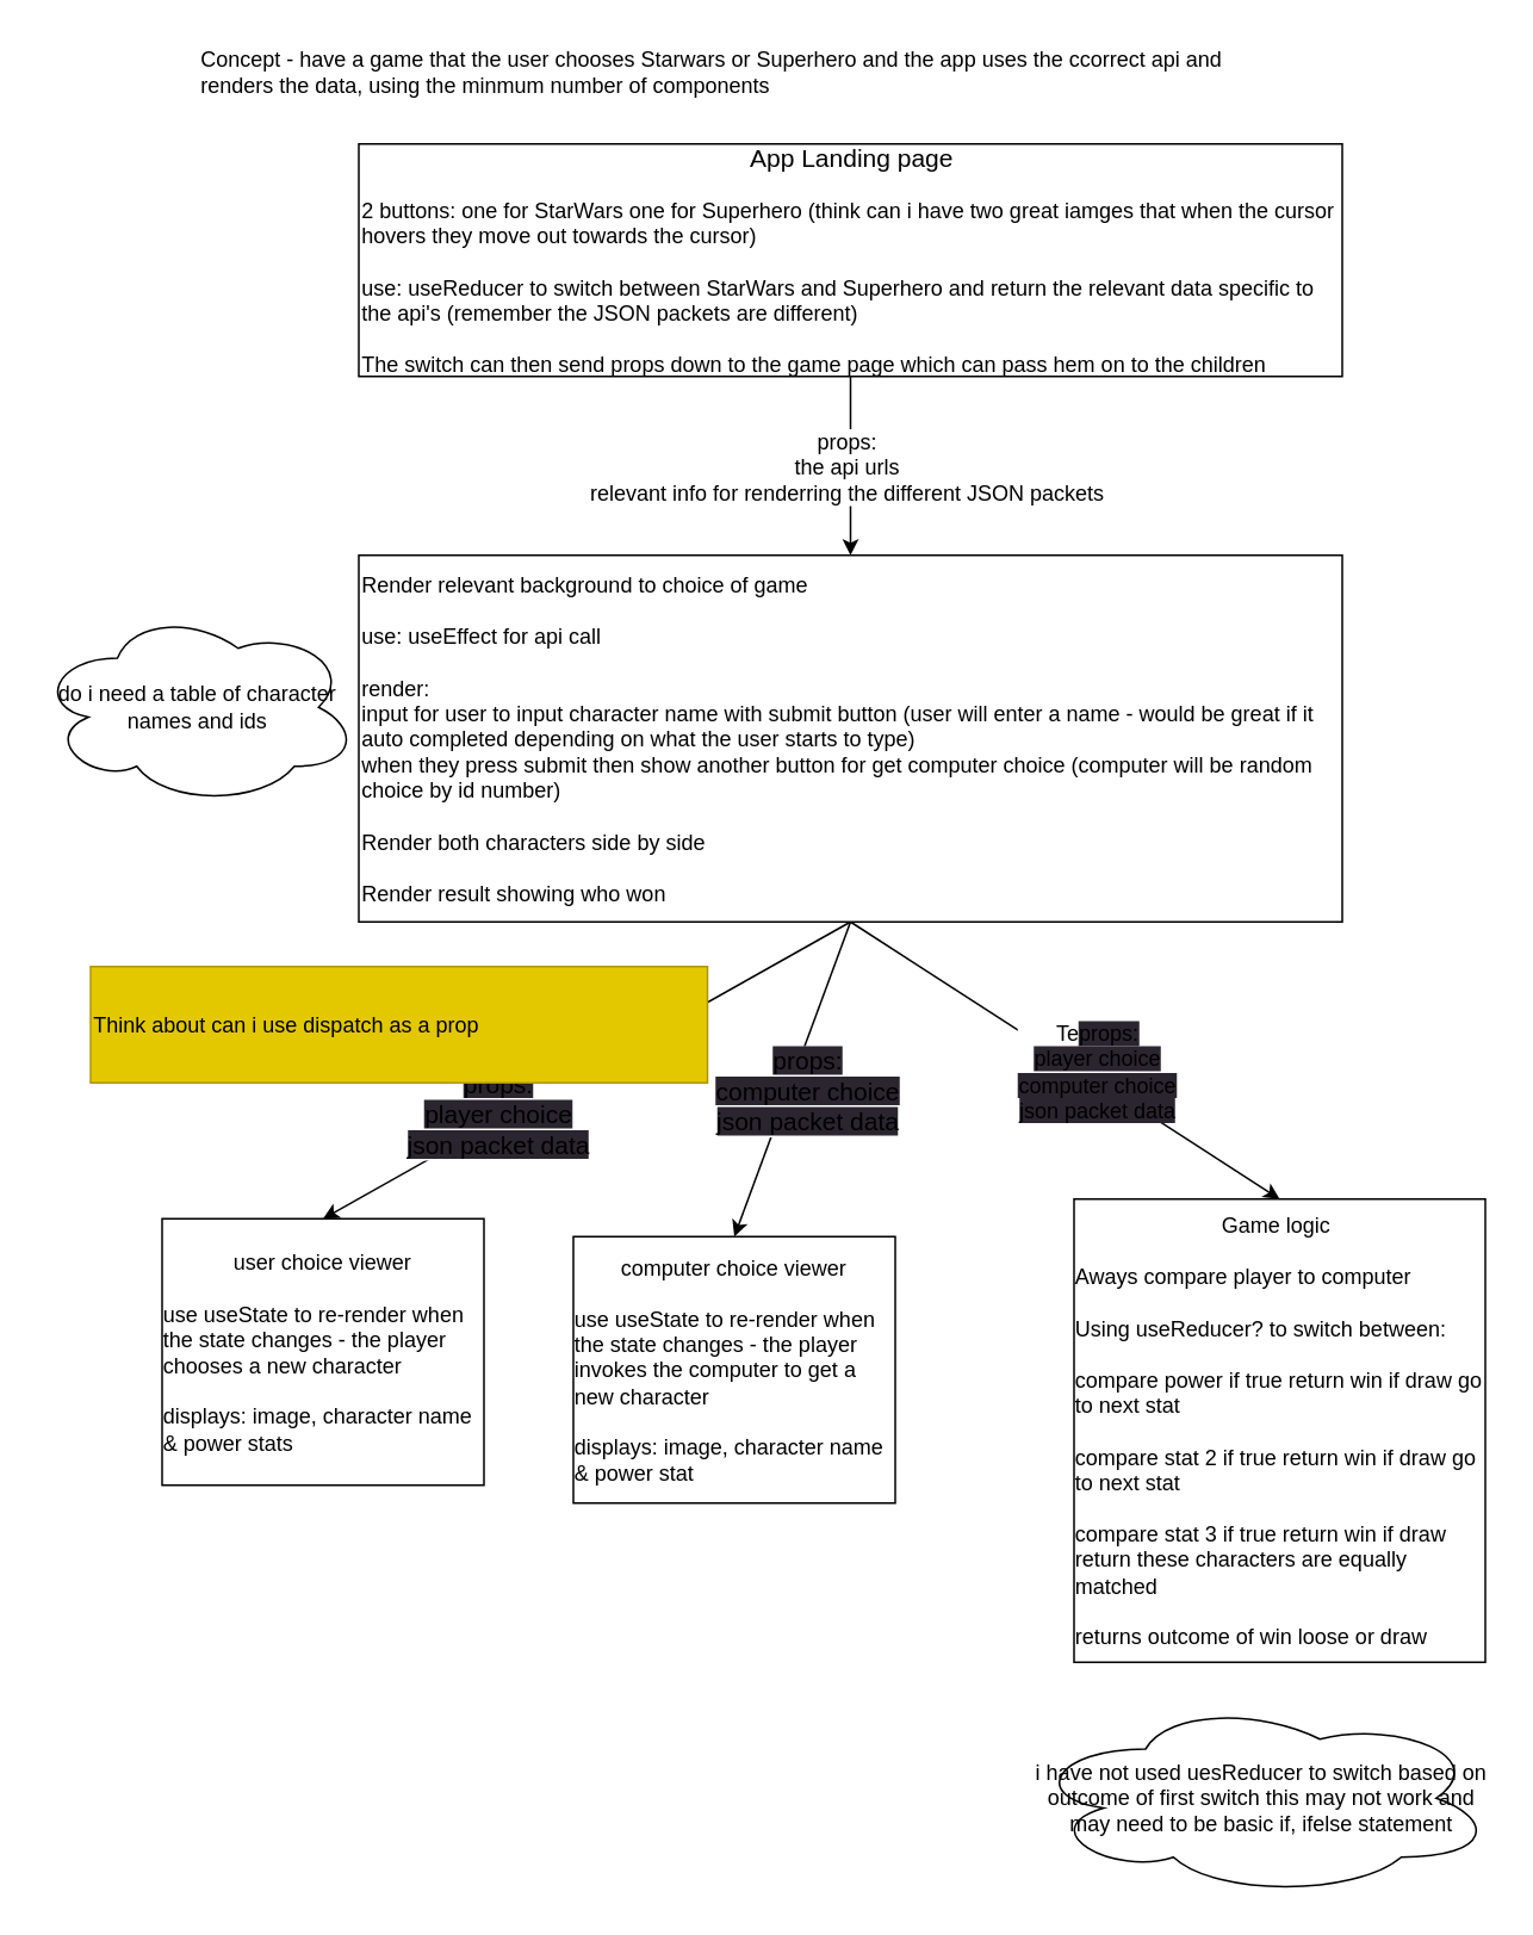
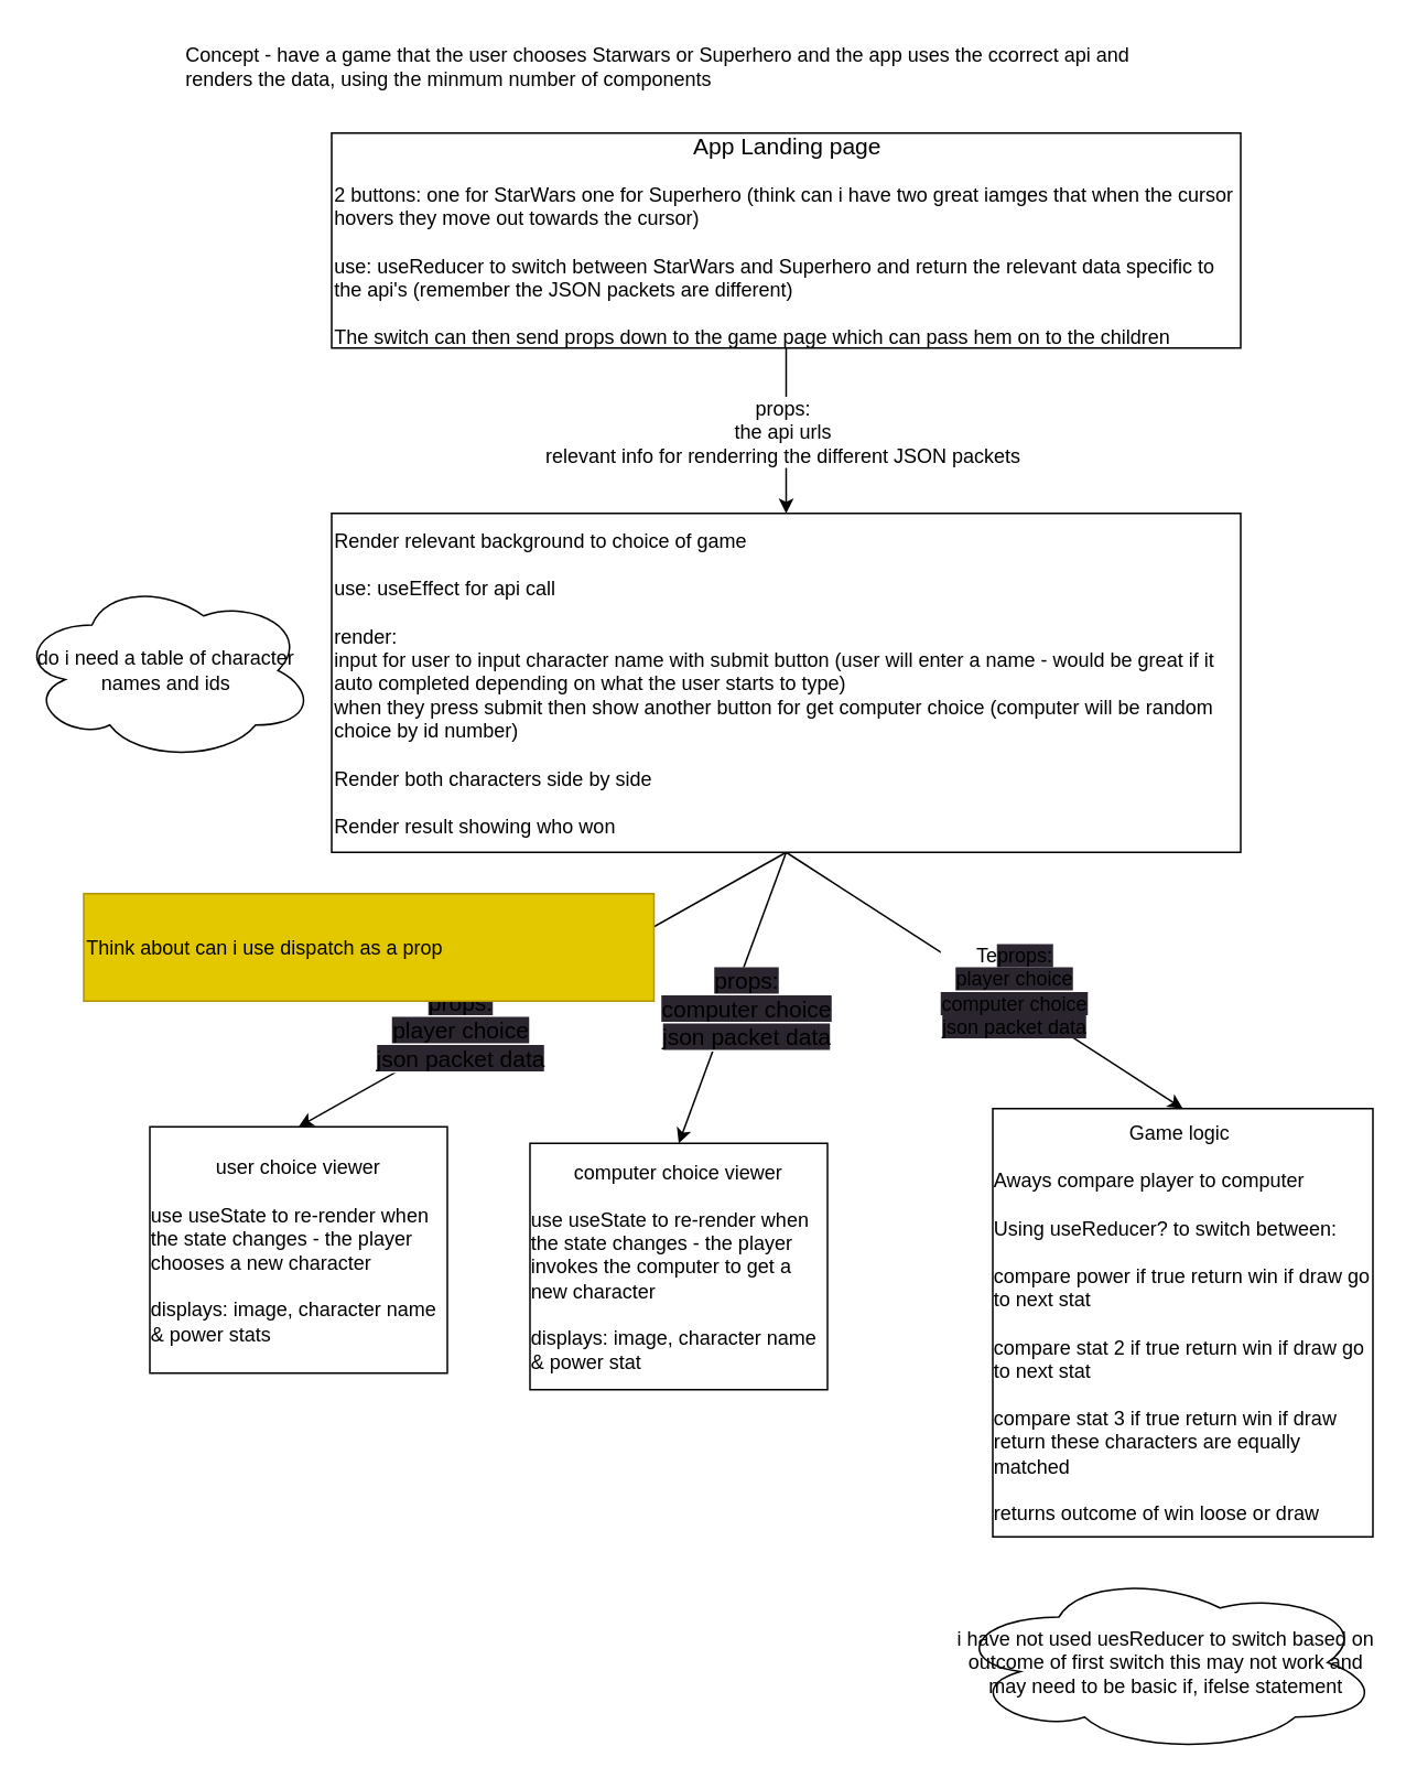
- <mxCell id="17" value="&lt;font style=&quot;font-size: 12px;&quot;&gt;do i need a table of character names and ids&lt;/font&gt;" style="ellipse;shape=cloud;whiteSpace=wrap;html=1;fontSize=12;" vertex="1" parent="1"><mxGeometry y="340" width="180" height="110" as="geometry" x="20" /></mxCell>
+ <mxCell id="17" value="&lt;font style=&quot;font-size: 12px;&quot;&gt;do i need a table of character names and ids&lt;/font&gt;" style="ellipse;shape=cloud;whiteSpace=wrap;html=1;fontSize=12;" vertex="1" parent="1"><mxGeometry x="10" y="350" width="180" height="110" as="geometry" /></mxCell>
